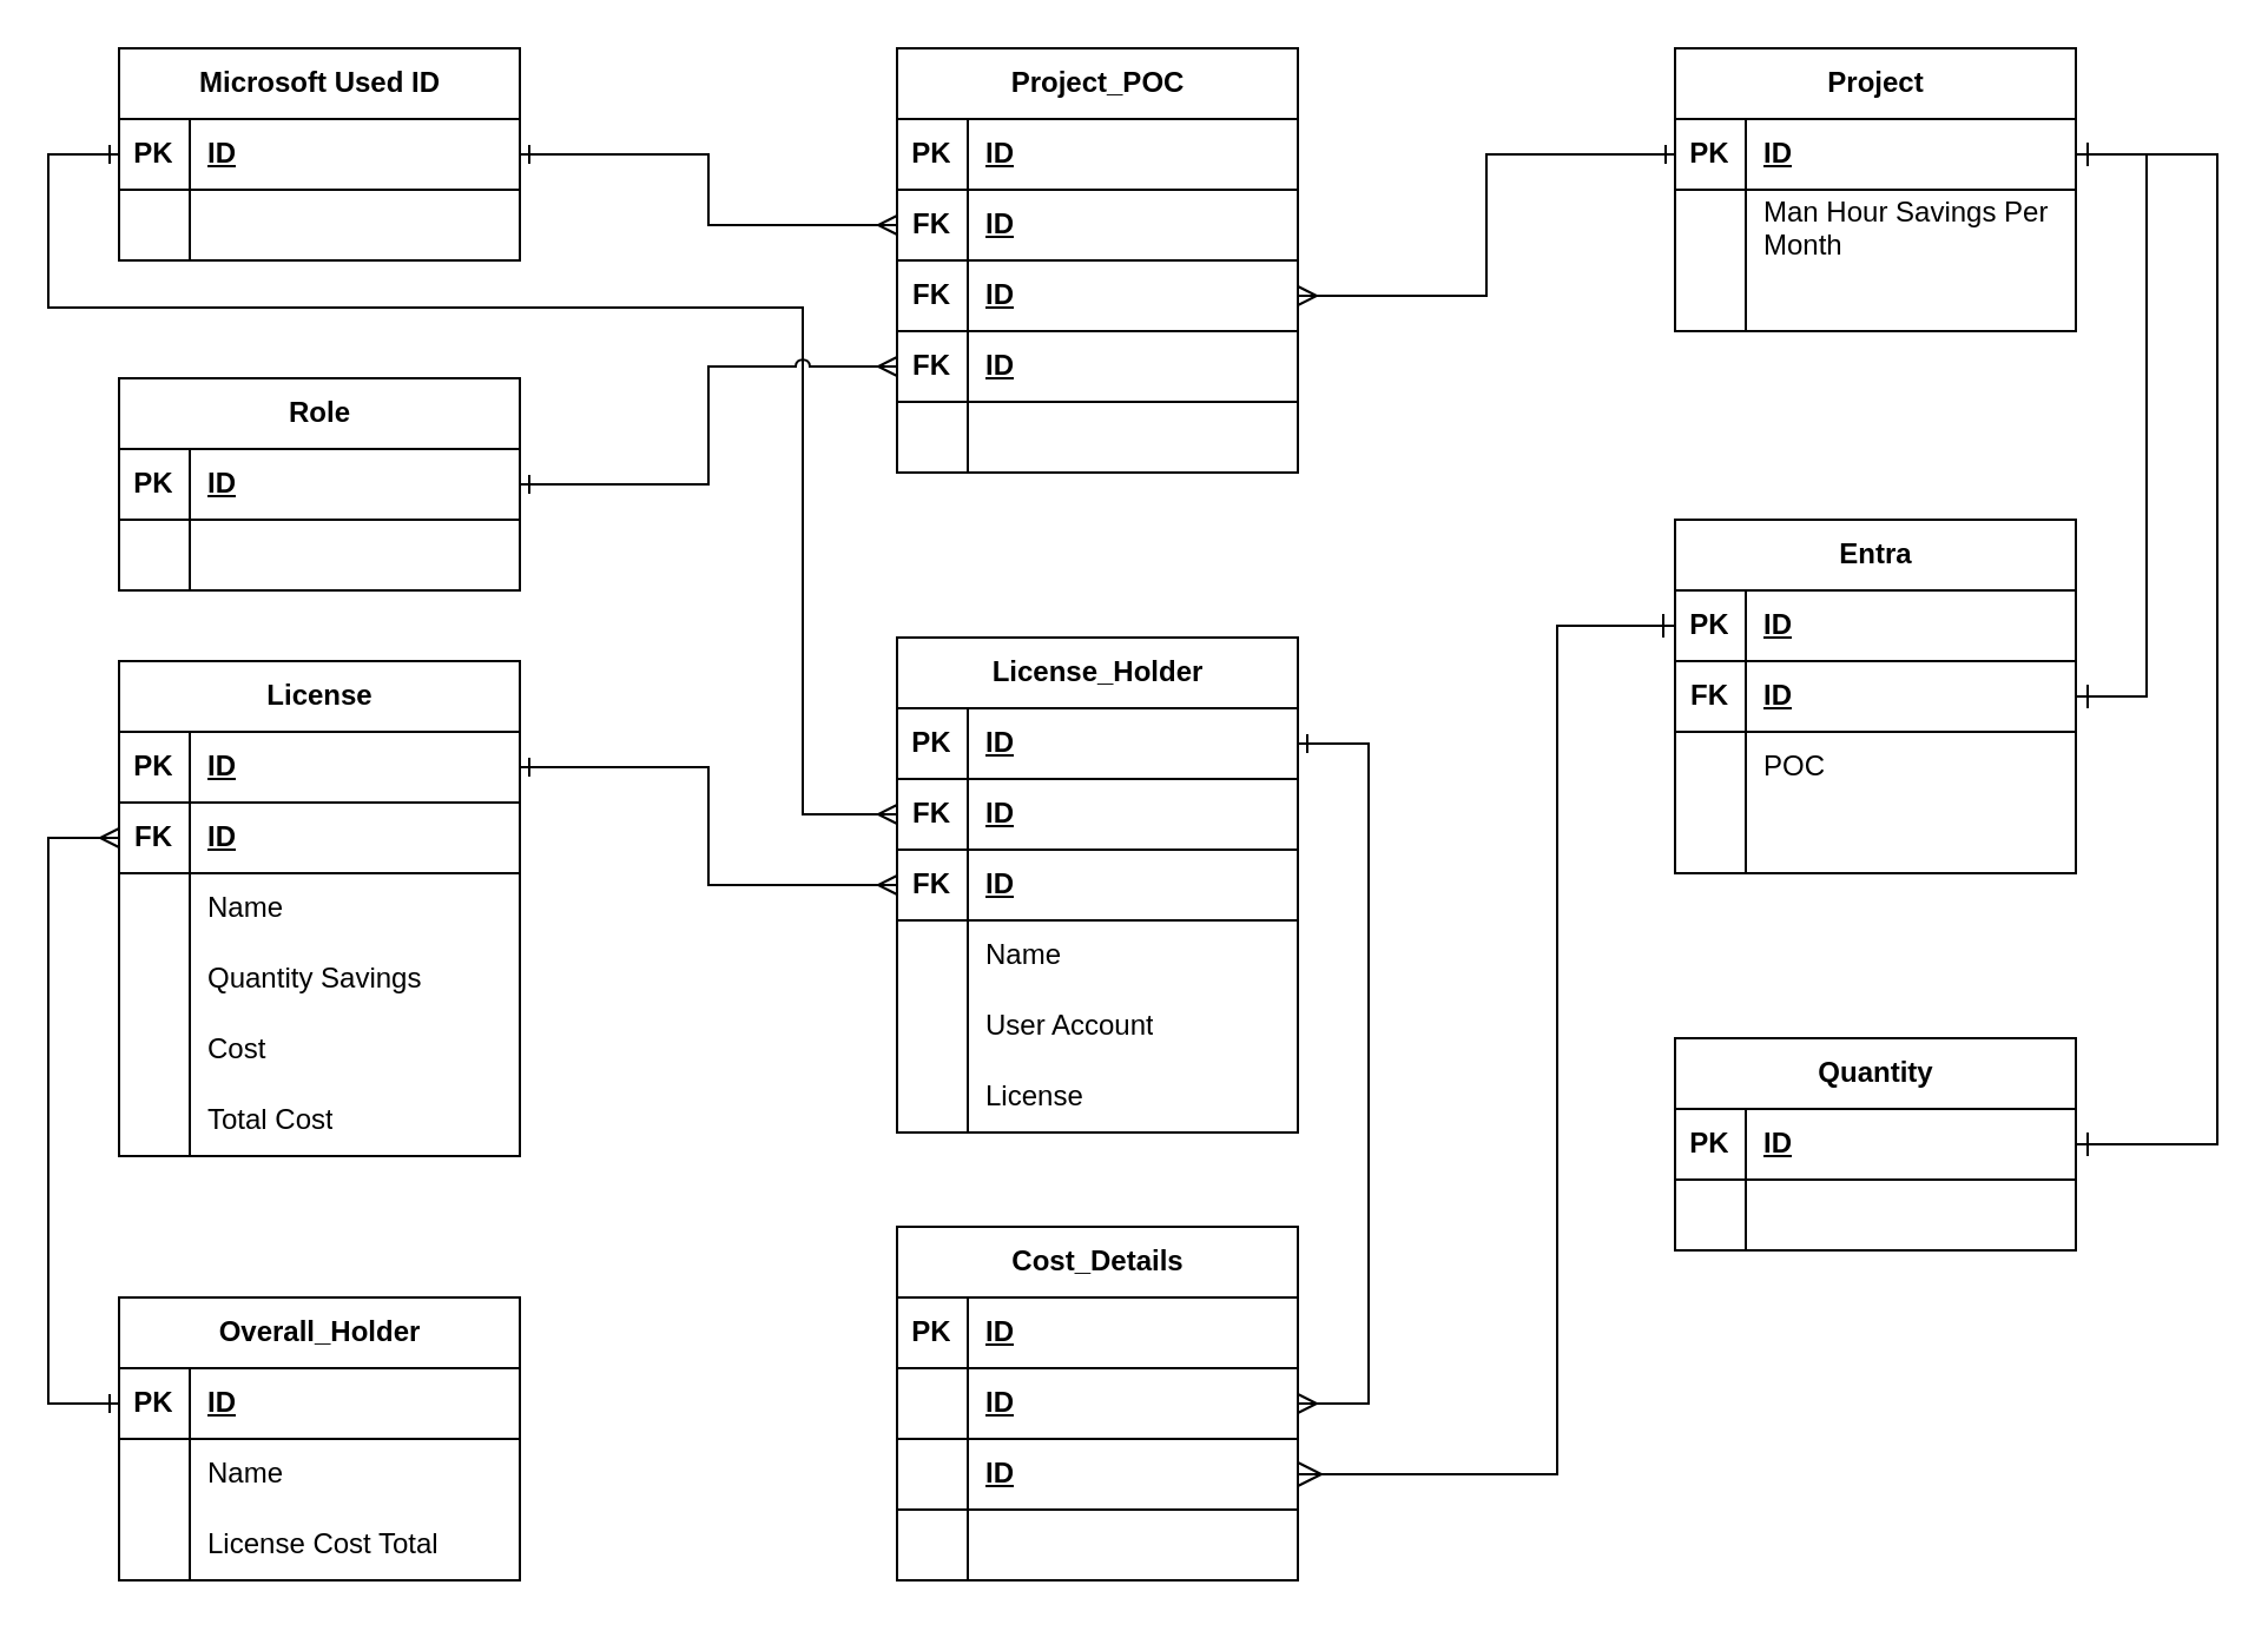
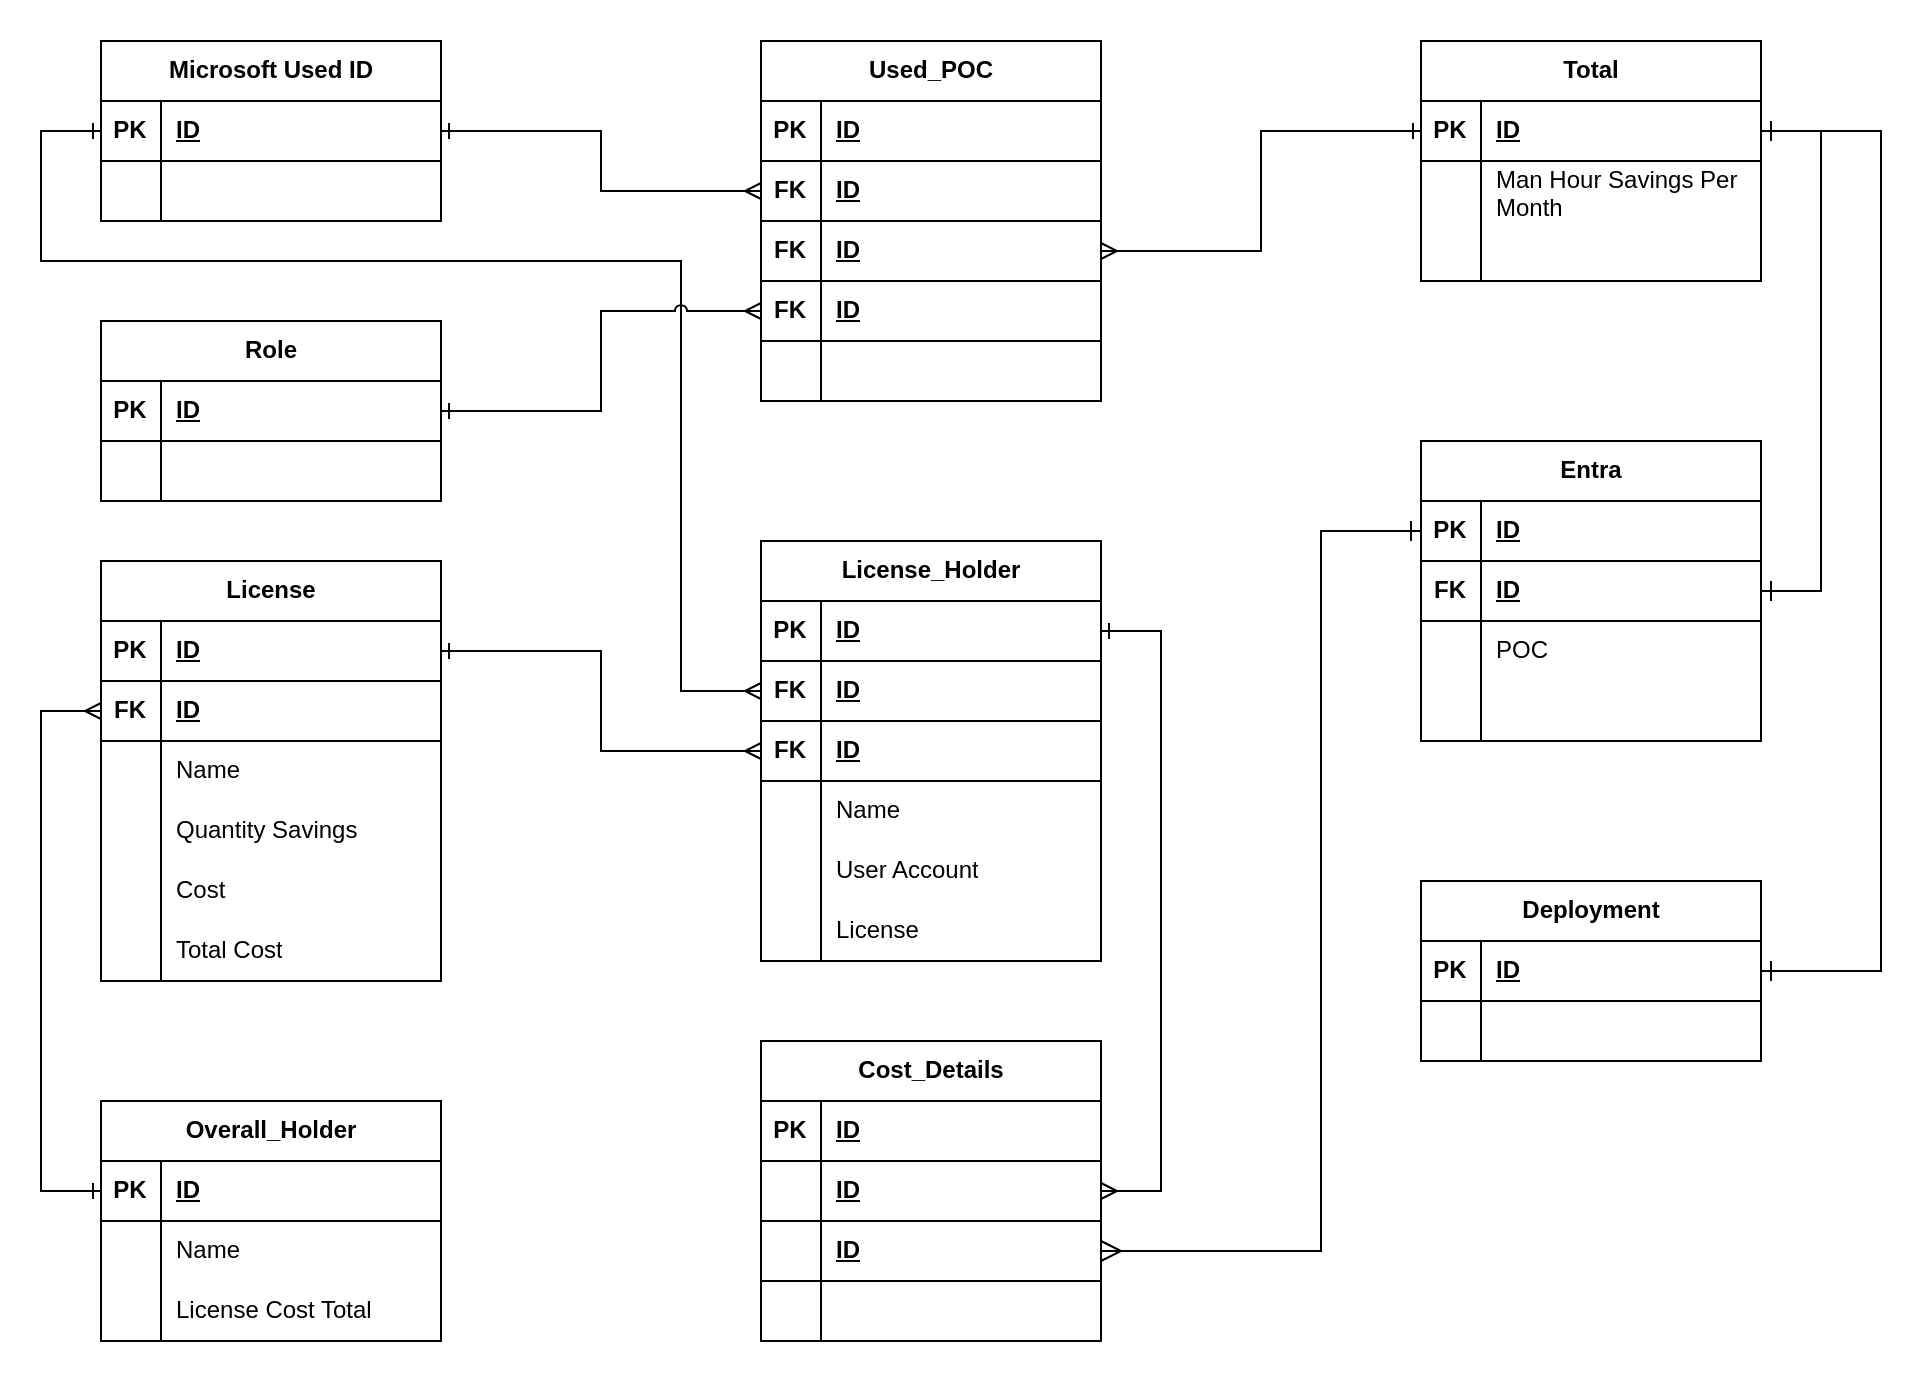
- <mxCell id="73" value="Project_POC" style="shape=table;startSize=30;container=1;collapsible=1;childLayout=tableLayout;fixedRows=1;rowLines=0;fontStyle=1;align=center;resizeLast=1;html=1;" parent="1" vertex="1"><mxGeometry x="380" y="20" width="170" height="180" as="geometry" /></mxCell>
+ <mxCell id="73" value="Used_POC" style="shape=table;startSize=30;container=1;collapsible=1;childLayout=tableLayout;fixedRows=1;rowLines=0;fontStyle=1;align=center;resizeLast=1;html=1;" parent="1" vertex="1"><mxGeometry x="380" y="20" width="170" height="180" as="geometry" /></mxCell>
- <mxCell id="2" value="Project" style="shape=table;startSize=30;container=1;collapsible=1;childLayout=tableLayout;fixedRows=1;rowLines=0;fontStyle=1;align=center;resizeLast=1;html=1;" parent="1" vertex="1"><mxGeometry x="710" y="20" width="170" height="120" as="geometry" /></mxCell>
+ <mxCell id="2" value="Total" style="shape=table;startSize=30;container=1;collapsible=1;childLayout=tableLayout;fixedRows=1;rowLines=0;fontStyle=1;align=center;resizeLast=1;html=1;" parent="1" vertex="1"><mxGeometry x="710" y="20" width="170" height="120" as="geometry" /></mxCell>
- <mxCell id="51" value="Quantity" style="shape=table;startSize=30;container=1;collapsible=1;childLayout=tableLayout;fixedRows=1;rowLines=0;fontStyle=1;align=center;resizeLast=1;html=1;" parent="1" vertex="1"><mxGeometry x="710" y="440" width="170" height="90" as="geometry"><mxRectangle x="40" y="240" width="120" height="30" as="alternateBounds" /></mxGeometry></mxCell>
+ <mxCell id="51" value="Deployment" style="shape=table;startSize=30;container=1;collapsible=1;childLayout=tableLayout;fixedRows=1;rowLines=0;fontStyle=1;align=center;resizeLast=1;html=1;" parent="1" vertex="1"><mxGeometry x="710" y="440" width="170" height="90" as="geometry"><mxRectangle x="40" y="240" width="120" height="30" as="alternateBounds" /></mxGeometry></mxCell>
